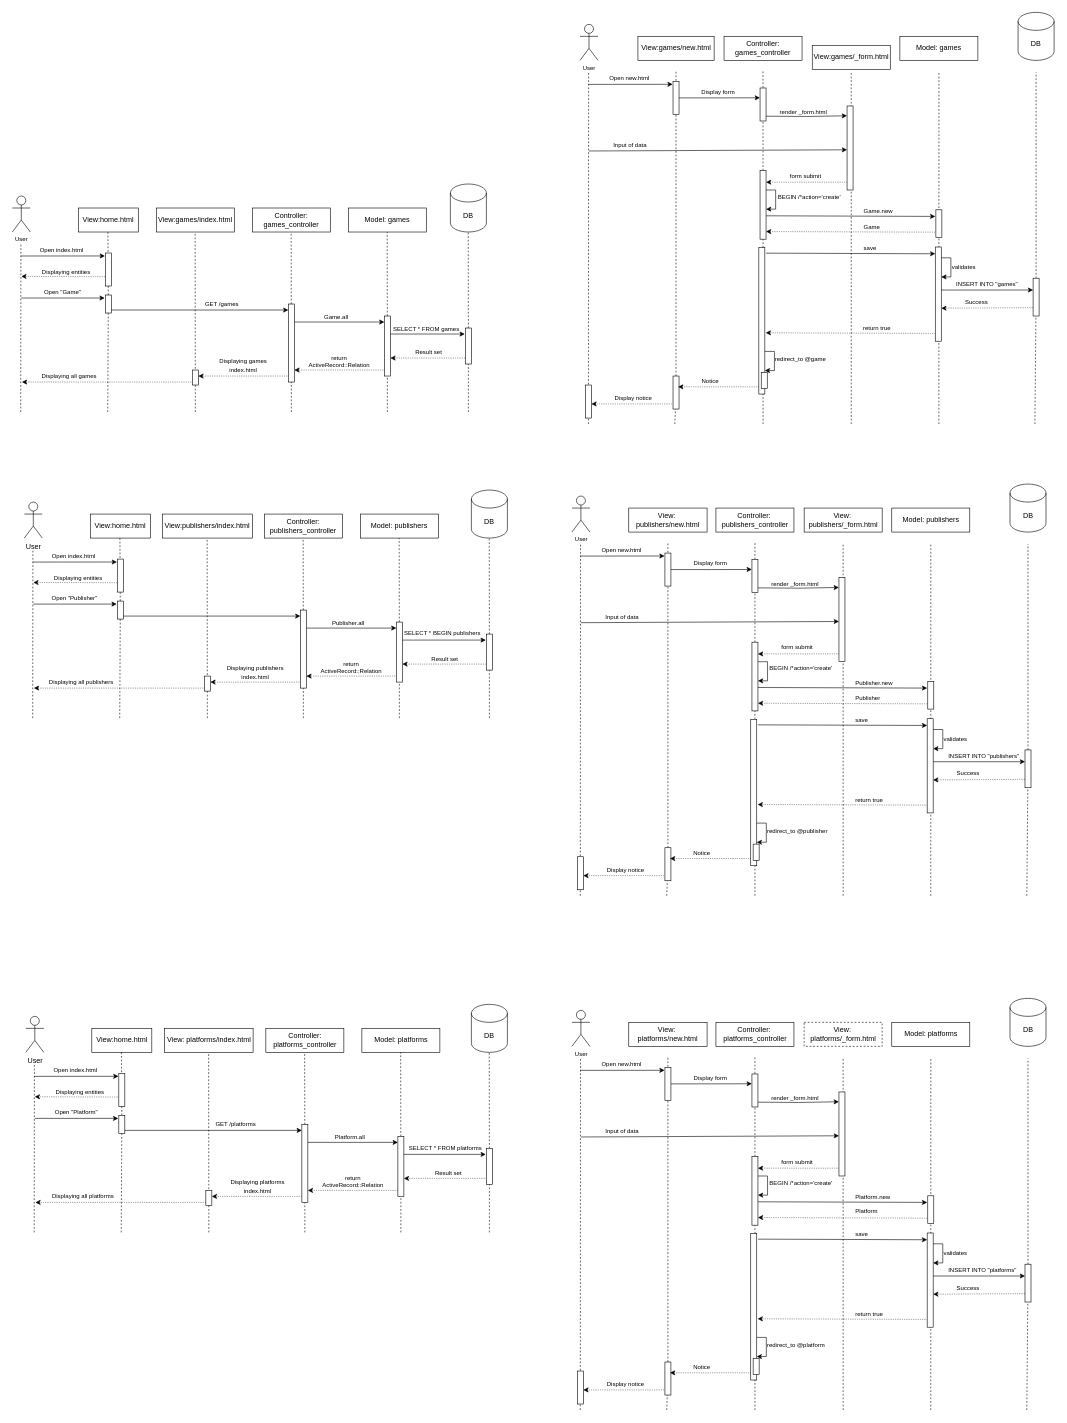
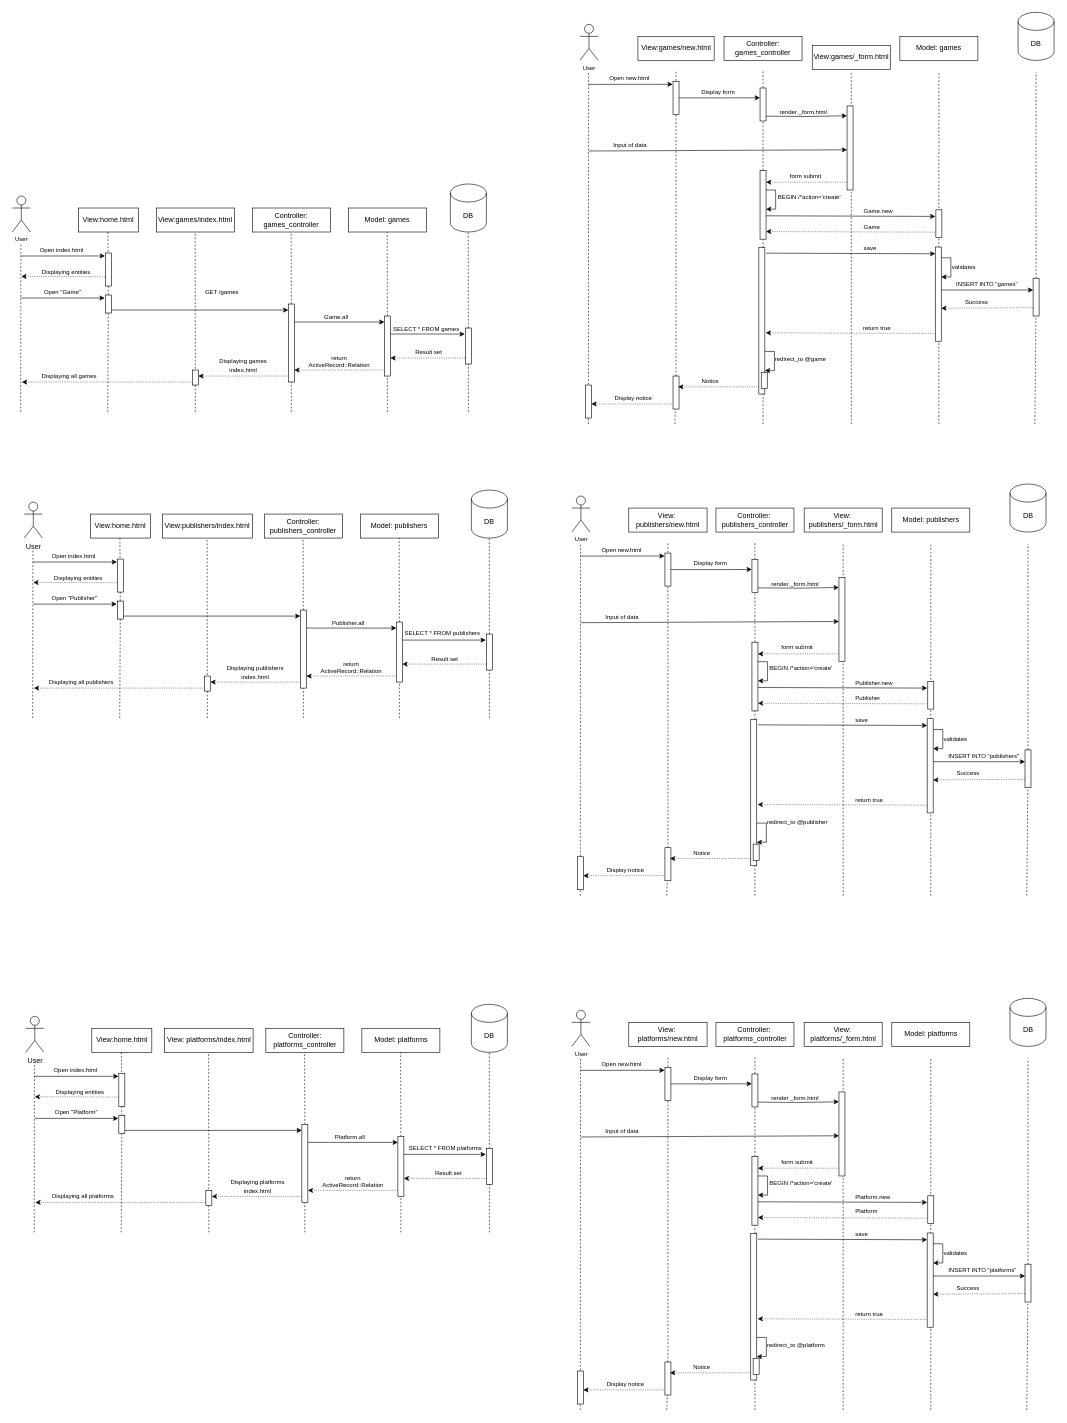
- <mxCell id="22" value="&lt;font style=&quot;font-size: 10px;&quot;&gt;GET /games&lt;/font&gt;" style="text;html=1;align=center;verticalAlign=middle;whiteSpace=wrap;rounded=0;" parent="1" vertex="1"><mxGeometry x="312" y="496" width="115" height="20" as="geometry" /></mxCell>
+ <mxCell id="22" value="&lt;font style=&quot;font-size: 10px;&quot;&gt;GET /games&lt;/font&gt;" style="text;html=1;align=center;verticalAlign=middle;whiteSpace=wrap;rounded=0;" parent="1" vertex="1"><mxGeometry x="312" y="476" width="115" height="20" as="geometry" /></mxCell>
- <mxCell id="66" value="&lt;font style=&quot;font-size: 10px;&quot;&gt;SELECT * BEGIN&amp;nbsp;&lt;/font&gt;publishers" style="text;html=1;align=center;verticalAlign=middle;whiteSpace=wrap;rounded=0;fontSize=10;" parent="1" vertex="1"><mxGeometry x="672" y="1039" width="130" height="30" as="geometry" /></mxCell>
+ <mxCell id="66" value="&lt;font style=&quot;font-size: 10px;&quot;&gt;SELECT * FROM&amp;nbsp;&lt;/font&gt;publishers" style="text;html=1;align=center;verticalAlign=middle;whiteSpace=wrap;rounded=0;fontSize=10;" parent="1" vertex="1"><mxGeometry x="672" y="1039" width="130" height="30" as="geometry" /></mxCell>
- <mxCell id="234" value="&lt;div style=&quot;text-align: center; font-size: 10px;&quot;&gt;redirect_to @&lt;span style=&quot;background-color: initial;&quot;&gt;publisher&lt;/span&gt;&lt;/div&gt;" style="text;whiteSpace=wrap;html=1;fontSize=10;" vertex="1" parent="1"><mxGeometry x="1275.5" y="1372" width="110.5" height="36" as="geometry" /></mxCell>
+ <mxCell id="234" value="&lt;div style=&quot;text-align: center; font-size: 10px;&quot;&gt;redirect_to @&lt;span style=&quot;background-color: initial;&quot;&gt;publisher&lt;/span&gt;&lt;/div&gt;" style="text;whiteSpace=wrap;html=1;fontSize=10;" vertex="1" parent="1"><mxGeometry x="1275.5" y="1357" width="110.5" height="36" as="geometry" /></mxCell>
- <mxCell id="246" value="View:&amp;nbsp;&lt;br&gt;platforms/_form.html" style="rounded=0;whiteSpace=wrap;html=1;fillColor=none;strokeColor=#000000;glass=0;dashed=1;" vertex="1" parent="1"><mxGeometry x="1339.5" y="1703" width="130" height="40" as="geometry" /></mxCell>
+ <mxCell id="246" value="View:&amp;nbsp;&lt;br&gt;platforms/_form.html" style="rounded=0;whiteSpace=wrap;html=1;fillColor=none;strokeColor=#000000;glass=0;" vertex="1" parent="1"><mxGeometry x="1339.5" y="1703" width="130" height="40" as="geometry" /></mxCell>
- <mxCell id="103" value="&lt;font style=&quot;font-size: 10px;&quot;&gt;GET /&lt;/font&gt;platforms" style="text;html=1;align=center;verticalAlign=middle;whiteSpace=wrap;rounded=0;fontSize=10;" parent="1" vertex="1"><mxGeometry x="334.5" y="1863" width="115" height="20" as="geometry" /></mxCell>
